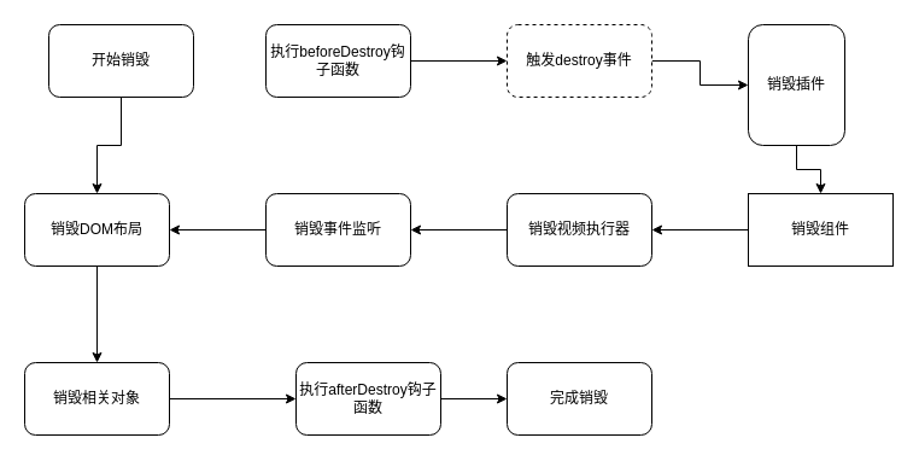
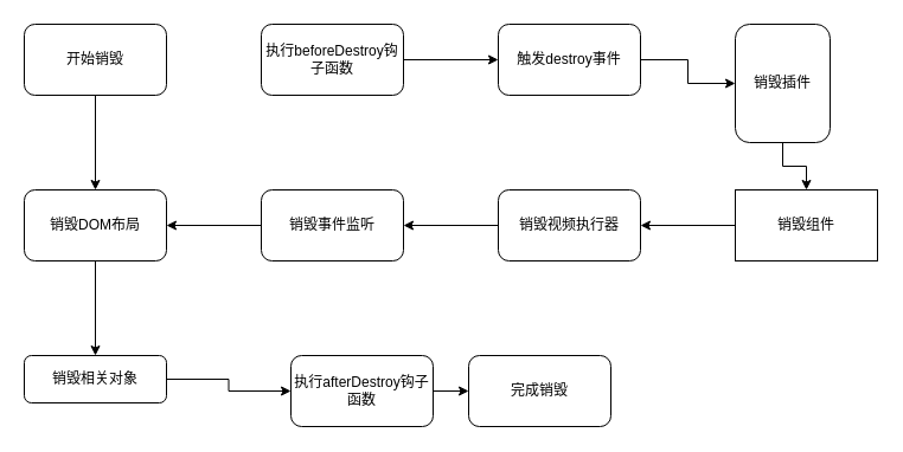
- <mxCell id="3" value="开始销毁" style="rounded=1;whiteSpace=wrap;html=1;" parent="1" vertex="1"><mxGeometry x="40" y="20" width="120" height="60" as="geometry" /></mxCell>
+ <mxCell id="3" value="开始销毁" style="rounded=1;whiteSpace=wrap;html=1;" parent="1" vertex="1"><mxGeometry x="20" y="20" width="120" height="60" as="geometry" /></mxCell>
- <mxCell id="7" value="触发destroy事件" style="whiteSpace=wrap;html=1;rounded=1;dashed=1;" vertex="1" parent="1"><mxGeometry x="420" y="20" width="120" height="60" as="geometry" /></mxCell>
+ <mxCell id="7" value="触发destroy事件" style="whiteSpace=wrap;html=1;rounded=1;" vertex="1" parent="1"><mxGeometry x="420" y="20" width="120" height="60" as="geometry" /></mxCell>
- <mxCell id="19" value="销毁相关对象" style="whiteSpace=wrap;html=1;rounded=1;" vertex="1" parent="1"><mxGeometry x="20" y="300" width="120" height="60" as="geometry" /></mxCell>
+ <mxCell id="19" value="销毁相关对象" style="whiteSpace=wrap;html=1;rounded=1;" vertex="1" parent="1"><mxGeometry x="20" y="300" width="120" height="40" as="geometry" /></mxCell>
- <mxCell id="22" value="完成销毁" style="whiteSpace=wrap;html=1;rounded=1;" vertex="1" parent="1"><mxGeometry x="420" y="300" width="120" height="60" as="geometry" /></mxCell>
+ <mxCell id="22" value="完成销毁" style="whiteSpace=wrap;html=1;rounded=1;" vertex="1" parent="1"><mxGeometry x="395" y="300" width="120" height="60" as="geometry" /></mxCell>
